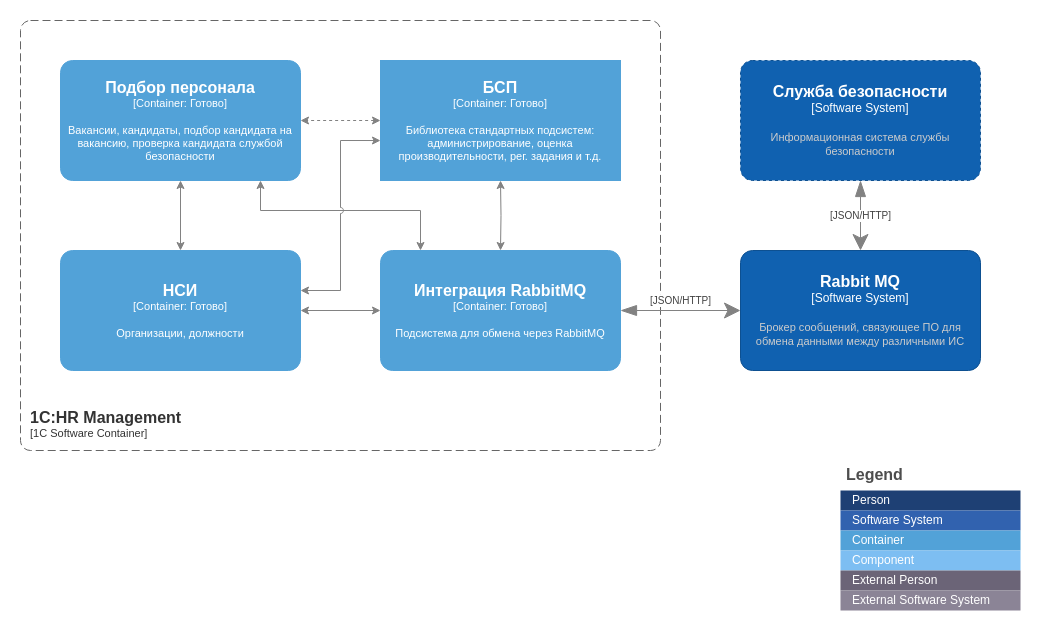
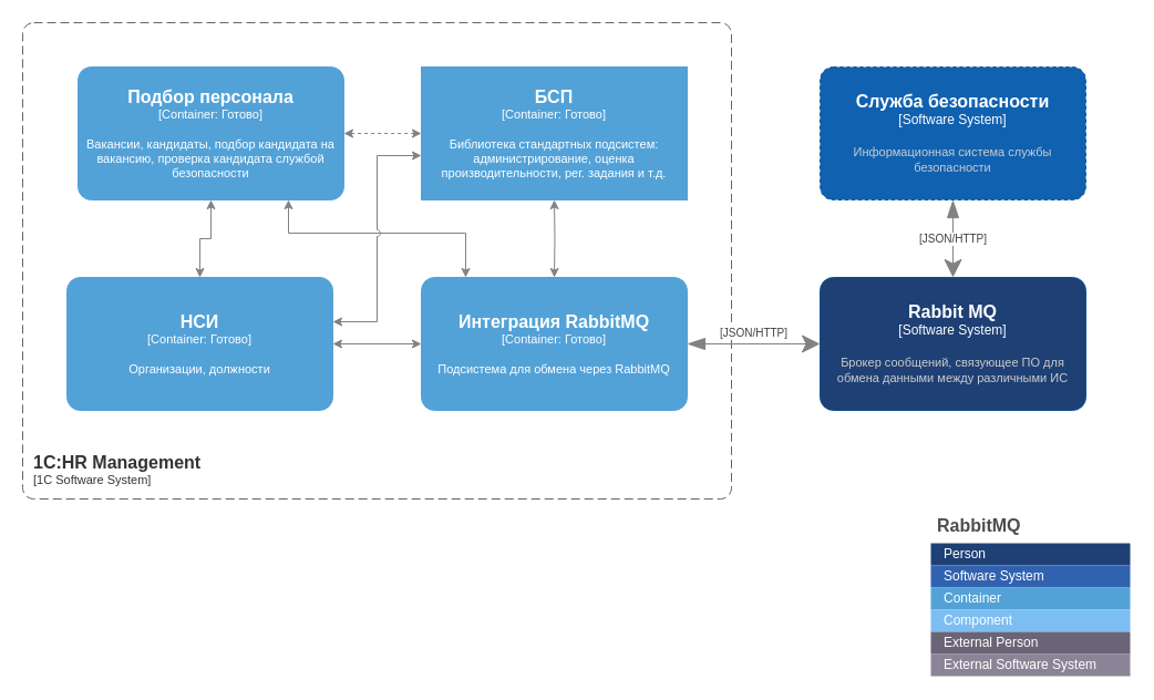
- <mxCell id="3" value="&lt;font style=&quot;font-size: 16px&quot;&gt;&lt;b&gt;Подбор персонала&lt;/b&gt;&lt;/font&gt;&lt;div&gt;[Container: Готово]&lt;/div&gt;&lt;br&gt;&lt;div&gt;&lt;font style=&quot;font-size: 11px&quot;&gt;&lt;font&gt;Вакансии, кандидаты, подбор кандидата на вакансию, проверка кандидата службой безопасности&lt;/font&gt;&lt;/font&gt;&lt;/div&gt;" style="rounded=1;whiteSpace=wrap;html=1;fontSize=11;labelBackgroundColor=none;fillColor=#52A2D8;align=center;arcSize=10;strokeColor=#52A2D8;metaEdit=1;resizable=0;points=[[0.25,0,0],[0.5,0,0],[0.75,0,0],[1,0.25,0],[1,0.5,0],[1,0.75,0],[0.75,1,0],[0.5,1,0],[0.25,1,0],[0,0.75,0],[0,0.5,0],[0,0.25,0]];fontColor=#FFFFFF;" parent="1" vertex="1"><mxGeometry x="60" y="60" width="240" height="120" as="geometry" /></mxCell>
+ <mxCell id="3" value="&lt;font style=&quot;font-size: 16px&quot;&gt;&lt;b&gt;Подбор персонала&lt;/b&gt;&lt;/font&gt;&lt;div&gt;[Container: Готово]&lt;/div&gt;&lt;br&gt;&lt;div&gt;&lt;font style=&quot;font-size: 11px&quot;&gt;&lt;font&gt;Вакансии, кандидаты, подбор кандидата на вакансию, проверка кандидата службой безопасности&lt;/font&gt;&lt;/font&gt;&lt;/div&gt;" style="rounded=1;whiteSpace=wrap;html=1;fontSize=11;labelBackgroundColor=none;fillColor=#52A2D8;align=center;arcSize=10;strokeColor=#52A2D8;metaEdit=1;resizable=0;points=[[0.25,0,0],[0.5,0,0],[0.75,0,0],[1,0.25,0],[1,0.5,0],[1,0.75,0],[0.75,1,0],[0.5,1,0],[0.25,1,0],[0,0.75,0],[0,0.5,0],[0,0.25,0]];fontColor=#FFFFFF;" parent="1" vertex="1"><mxGeometry x="70" y="60" width="240" height="120" as="geometry" /></mxCell>
- <mxCell id="8" value="&lt;font style=&quot;font-size: 16px&quot;&gt;&lt;b&gt;Rabbit MQ&lt;/b&gt;&lt;/font&gt;&lt;div&gt;[Software System]&lt;/div&gt;&lt;br&gt;&lt;div&gt;&lt;font style=&quot;font-size: 11px&quot;&gt;&lt;font color=&quot;#cccccc&quot;&gt;Брокер сообщений, связующее ПО для обмена данными между различными ИС&lt;/font&gt;&lt;/div&gt;" style="rounded=1;whiteSpace=wrap;html=1;labelBackgroundColor=none;fillColor=#1061B0;fontColor=#ffffff;align=center;arcSize=10;strokeColor=#0D5091;metaEdit=1;resizable=0;points=[[0.25,0,0],[0.5,0,0],[0.75,0,0],[1,0.25,0],[1,0.5,0],[1,0.75,0],[0.75,1,0],[0.5,1,0],[0.25,1,0],[0,0.75,0],[0,0.5,0],[0,0.25,0]];" parent="1" vertex="1"><mxGeometry x="740" y="250" width="240" height="120" as="geometry" /></mxCell>
+ <mxCell id="8" value="&lt;font style=&quot;font-size: 16px&quot;&gt;&lt;b&gt;Rabbit MQ&lt;/b&gt;&lt;/font&gt;&lt;div&gt;[Software System]&lt;/div&gt;&lt;br&gt;&lt;div&gt;&lt;font style=&quot;font-size: 11px&quot;&gt;&lt;font color=&quot;#cccccc&quot;&gt;Брокер сообщений, связующее ПО для обмена данными между различными ИС&lt;/font&gt;&lt;/div&gt;" style="rounded=1;whiteSpace=wrap;html=1;labelBackgroundColor=none;fillColor=#1e4074;fontColor=#ffffff;align=center;arcSize=10;strokeColor=#0D5091;metaEdit=1;resizable=0;points=[[0.25,0,0],[0.5,0,0],[0.75,0,0],[1,0.25,0],[1,0.5,0],[1,0.75,0],[0.75,1,0],[0.5,1,0],[0.25,1,0],[0,0.75,0],[0,0.5,0],[0,0.25,0]];" parent="1" vertex="1"><mxGeometry x="740" y="250" width="240" height="120" as="geometry" /></mxCell>
- <mxCell id="2" value="&lt;font style=&quot;font-size: 16px&quot;&gt;&lt;b&gt;&lt;div style=&quot;text-align: left&quot;&gt;1С:HR Management&lt;/div&gt;&lt;/b&gt;&lt;/font&gt;&lt;div style=&quot;text-align: left&quot;&gt;[1С Software Container]&lt;/div&gt;" style="rounded=1;fontSize=11;whiteSpace=wrap;html=1;dashed=1;arcSize=20;fillColor=none;strokeColor=#666666;fontColor=#333333;labelBackgroundColor=none;align=left;verticalAlign=bottom;labelBorderColor=none;spacingTop=0;spacing=10;dashPattern=8 4;metaEdit=1;rotatable=0;perimeter=rectanglePerimeter;noLabel=0;labelPadding=0;allowArrows=0;connectable=0;expand=0;recursiveResize=0;editable=1;pointerEvents=0;absoluteArcSize=1;points=[[0.25,0,0],[0.5,0,0],[0.75,0,0],[1,0.25,0],[1,0.5,0],[1,0.75,0],[0.75,1,0],[0.5,1,0],[0.25,1,0],[0,0.75,0],[0,0.5,0],[0,0.25,0]];" parent="1" vertex="1"><mxGeometry x="20" y="20" width="640" height="430" as="geometry" /></mxCell>
+ <mxCell id="2" value="&lt;font style=&quot;font-size: 16px&quot;&gt;&lt;b&gt;&lt;div style=&quot;text-align: left&quot;&gt;1С:HR Management&lt;/div&gt;&lt;/b&gt;&lt;/font&gt;&lt;div style=&quot;text-align: left&quot;&gt;[1С Software System]&lt;/div&gt;" style="rounded=1;fontSize=11;whiteSpace=wrap;html=1;dashed=1;arcSize=20;fillColor=none;strokeColor=#666666;fontColor=#333333;labelBackgroundColor=none;align=left;verticalAlign=bottom;labelBorderColor=none;spacingTop=0;spacing=10;dashPattern=8 4;metaEdit=1;rotatable=0;perimeter=rectanglePerimeter;noLabel=0;labelPadding=0;allowArrows=0;connectable=0;expand=0;recursiveResize=0;editable=1;pointerEvents=0;absoluteArcSize=1;points=[[0.25,0,0],[0.5,0,0],[0.75,0,0],[1,0.25,0],[1,0.5,0],[1,0.75,0],[0.75,1,0],[0.5,1,0],[0.25,1,0],[0,0.75,0],[0,0.5,0],[0,0.25,0]];" parent="1" vertex="1"><mxGeometry x="20" y="20" width="640" height="430" as="geometry" /></mxCell>
- <mxCell id="12" value="Legend" style="shape=table;startSize=30;container=1;collapsible=0;childLayout=tableLayout;fontSize=16;align=left;verticalAlign=top;fillColor=none;strokeColor=none;fontColor=#4D4D4D;fontStyle=1;spacingLeft=6;spacing=0;resizable=0;" parent="1" vertex="1"><mxGeometry x="840" y="460" width="180" height="150" as="geometry" /></mxCell>
+ <mxCell id="12" value="RabbitMQ" style="shape=table;startSize=30;container=1;collapsible=0;childLayout=tableLayout;fontSize=16;align=left;verticalAlign=top;fillColor=none;strokeColor=none;fontColor=#4D4D4D;fontStyle=1;spacingLeft=6;spacing=0;resizable=0;" parent="1" vertex="1"><mxGeometry x="840" y="460" width="180" height="150" as="geometry" /></mxCell>
